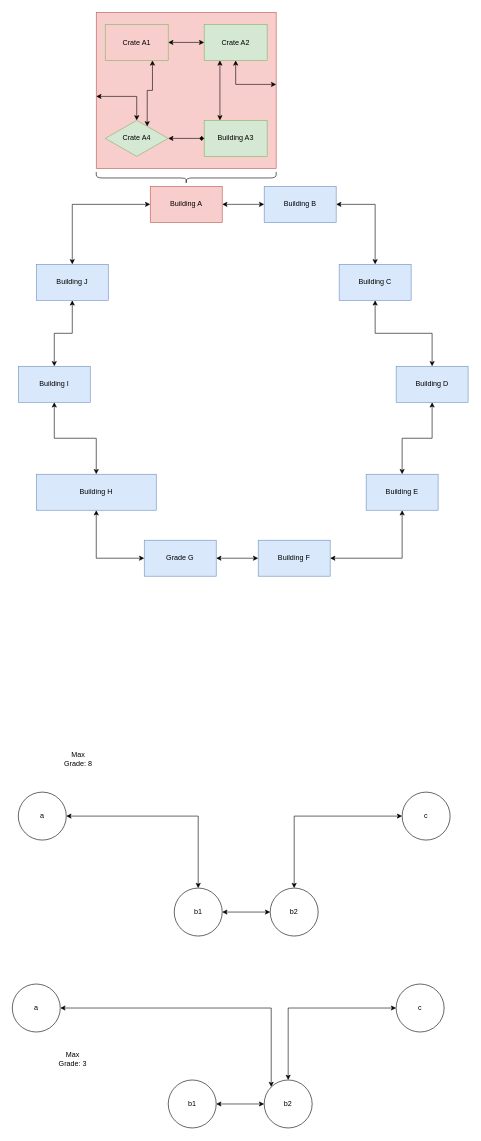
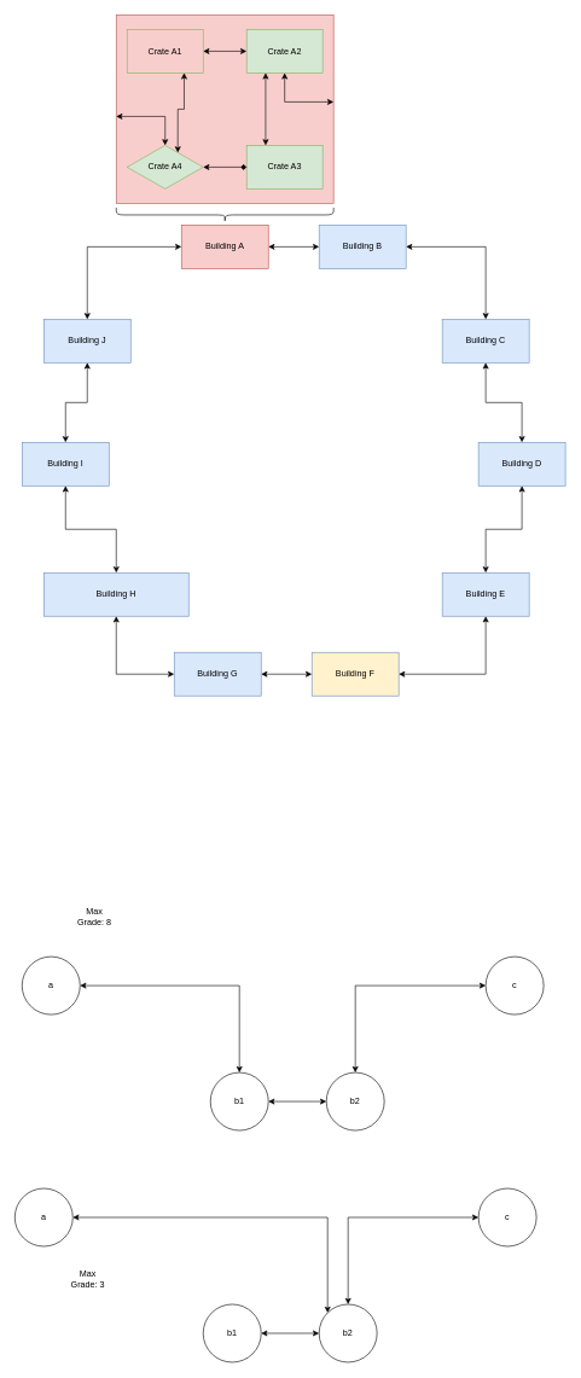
- <mxCell id="46" value="Building A3" style="rounded=0;whiteSpace=wrap;html=1;fillColor=#d5e8d4;strokeColor=#82b366;" vertex="1" parent="1"><mxGeometry x="339.95" y="200" width="105" height="60" as="geometry" /></mxCell>
+ <mxCell id="46" value="Crate A3" style="rounded=0;whiteSpace=wrap;html=1;fillColor=#d5e8d4;strokeColor=#82b366;" vertex="1" parent="1"><mxGeometry x="339.95" y="200" width="105" height="60" as="geometry" /></mxCell>
- <mxCell id="19" value="Building C" style="rounded=0;whiteSpace=wrap;html=1;fillColor=#dae8fc;strokeColor=#6c8ebf;" vertex="1" parent="1"><mxGeometry x="565" y="440" width="120" height="60" as="geometry" /></mxCell>
+ <mxCell id="19" value="Building C" style="rounded=0;whiteSpace=wrap;html=1;fillColor=#dae8fc;strokeColor=#6c8ebf;" vertex="1" parent="1"><mxGeometry x="610" y="440" width="120" height="60" as="geometry" /></mxCell>
- <mxCell id="9" value="Grade G" style="rounded=0;whiteSpace=wrap;html=1;fillColor=#dae8fc;strokeColor=#6c8ebf;" vertex="1" parent="1"><mxGeometry x="240" y="900" width="120" height="60" as="geometry" /></mxCell>
+ <mxCell id="9" value="Building G" style="rounded=0;whiteSpace=wrap;html=1;fillColor=#dae8fc;strokeColor=#6c8ebf;" vertex="1" parent="1"><mxGeometry x="240" y="900" width="120" height="60" as="geometry" /></mxCell>
- <mxCell id="11" value="Building F" style="rounded=0;whiteSpace=wrap;html=1;fillColor=#dae8fc;strokeColor=#6c8ebf;" vertex="1" parent="1"><mxGeometry x="430" y="900" width="120" height="60" as="geometry" /></mxCell>
+ <mxCell id="11" value="Building F" style="rounded=0;whiteSpace=wrap;html=1;fillColor=#fff2cc;strokeColor=#6c8ebf;" vertex="1" parent="1"><mxGeometry x="430" y="900" width="120" height="60" as="geometry" /></mxCell>
